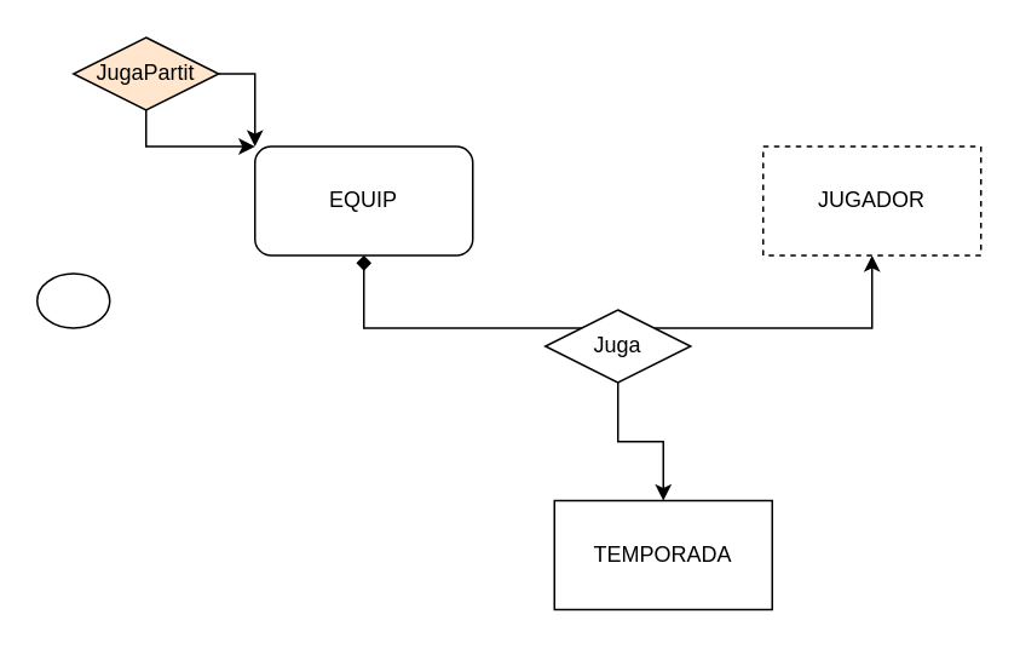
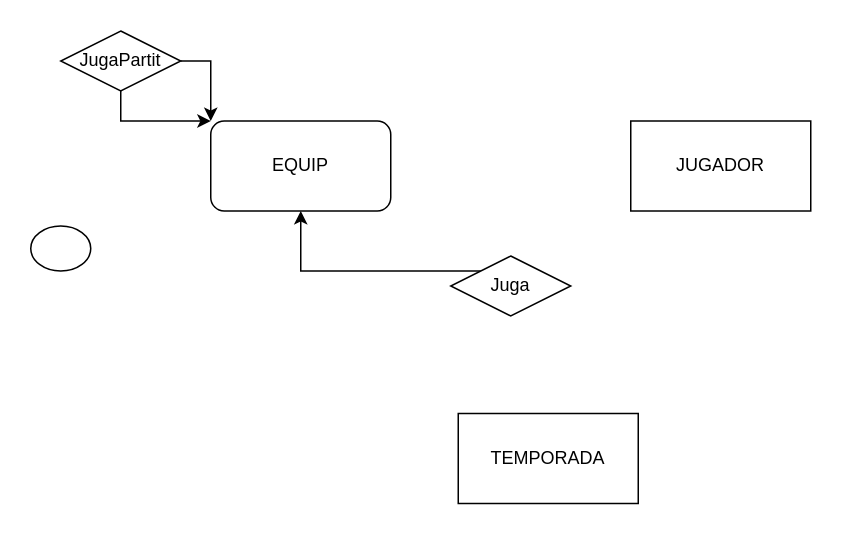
- <mxCell id="11" value="JugaPartit" style="rhombus;whiteSpace=wrap;html=1;fillColor=#ffe6cc;" vertex="1" parent="1"><mxGeometry x="40" y="20" width="80" height="40" as="geometry" /></mxCell>
+ <mxCell id="11" value="JugaPartit" style="rhombus;whiteSpace=wrap;html=1;" vertex="1" parent="1"><mxGeometry x="40" y="20" width="80" height="40" as="geometry" /></mxCell>
- <mxCell id="3" value="JUGADOR" style="rounded=0;whiteSpace=wrap;html=1;dashed=1;" vertex="1" parent="1"><mxGeometry x="420" y="80" width="120" height="60" as="geometry" /></mxCell>
+ <mxCell id="3" value="JUGADOR" style="rounded=0;whiteSpace=wrap;html=1;" vertex="1" parent="1"><mxGeometry x="420" y="80" width="120" height="60" as="geometry" /></mxCell>
- <mxCell id="6" style="edgeStyle=orthogonalEdgeStyle;rounded=0;orthogonalLoop=1;jettySize=auto;html=1;exitX=0;exitY=0;exitDx=0;exitDy=0;entryX=0.5;entryY=1;entryDx=0;entryDy=0;endArrow=diamond;" edge="1" parent="1" source="8" target="2"><mxGeometry relative="1" as="geometry" /></mxCell>
+ <mxCell id="6" style="edgeStyle=orthogonalEdgeStyle;rounded=0;orthogonalLoop=1;jettySize=auto;html=1;exitX=0;exitY=0;exitDx=0;exitDy=0;entryX=0.5;entryY=1;entryDx=0;entryDy=0;" edge="1" parent="1" source="8" target="2"><mxGeometry relative="1" as="geometry" /></mxCell>
- <mxCell id="5" style="edgeStyle=orthogonalEdgeStyle;rounded=0;orthogonalLoop=1;jettySize=auto;html=1;exitX=1;exitY=0;exitDx=0;exitDy=0;entryX=0.5;entryY=1;entryDx=0;entryDy=0;" edge="1" parent="1" source="8" target="3"><mxGeometry relative="1" as="geometry" /></mxCell>
- <mxCell id="7" style="edgeStyle=orthogonalEdgeStyle;rounded=0;orthogonalLoop=1;jettySize=auto;html=1;exitX=0.5;exitY=1;exitDx=0;exitDy=0;" edge="1" parent="1" source="8" target="4"><mxGeometry relative="1" as="geometry" /></mxCell>
